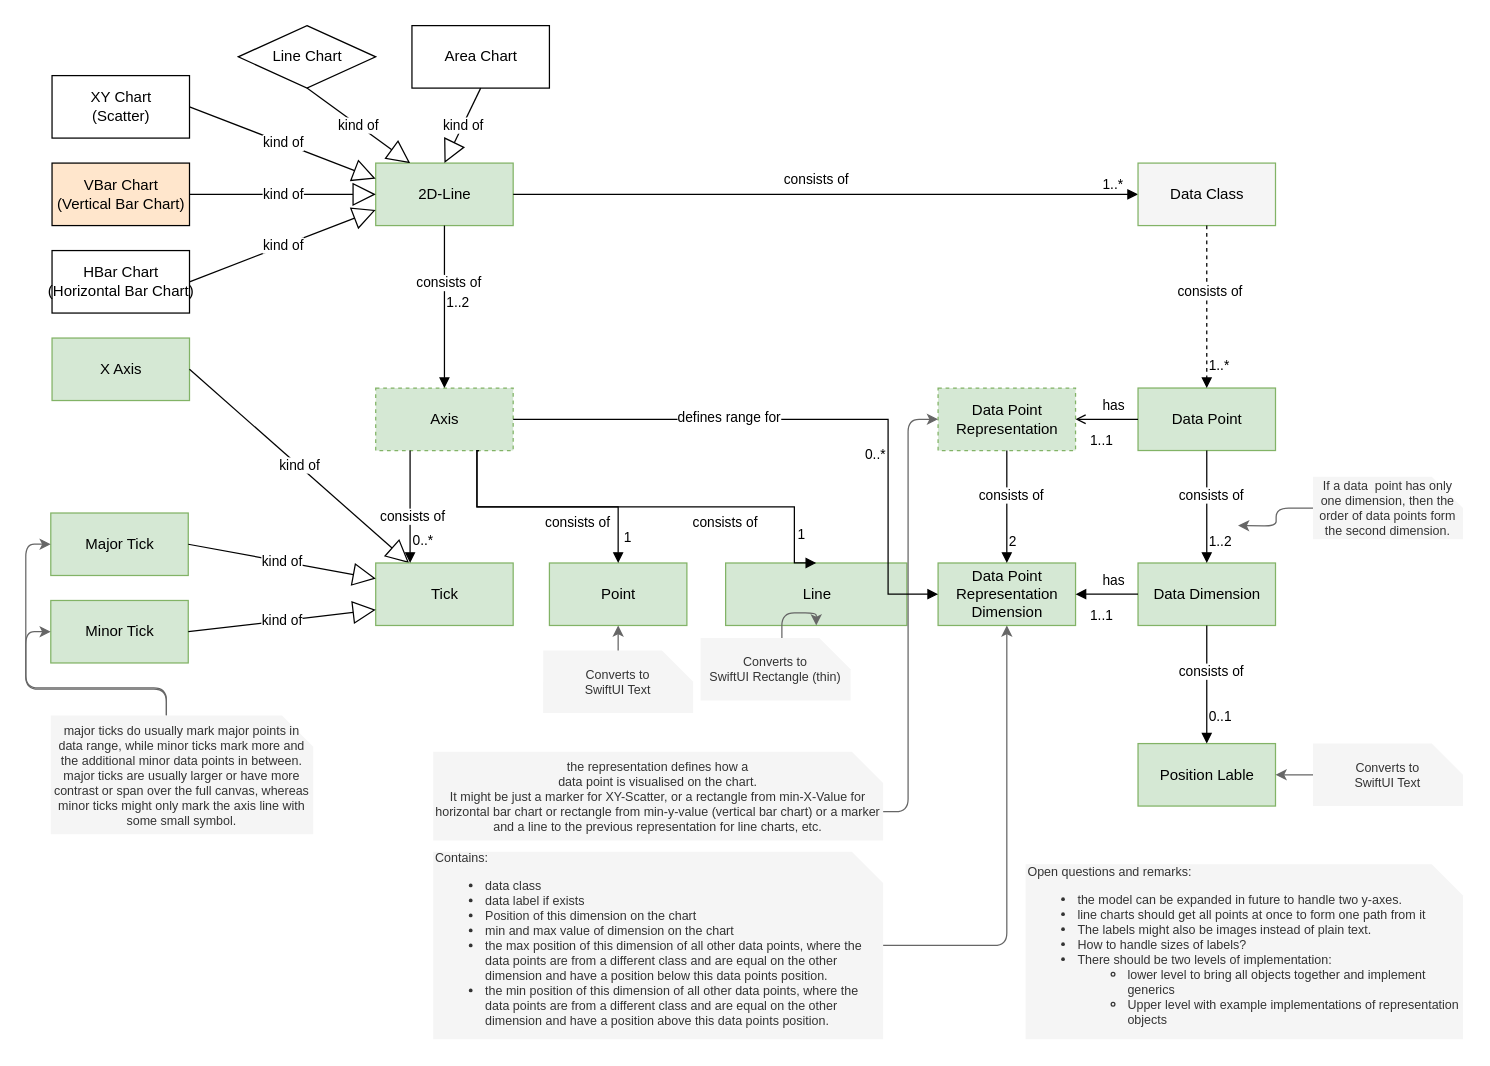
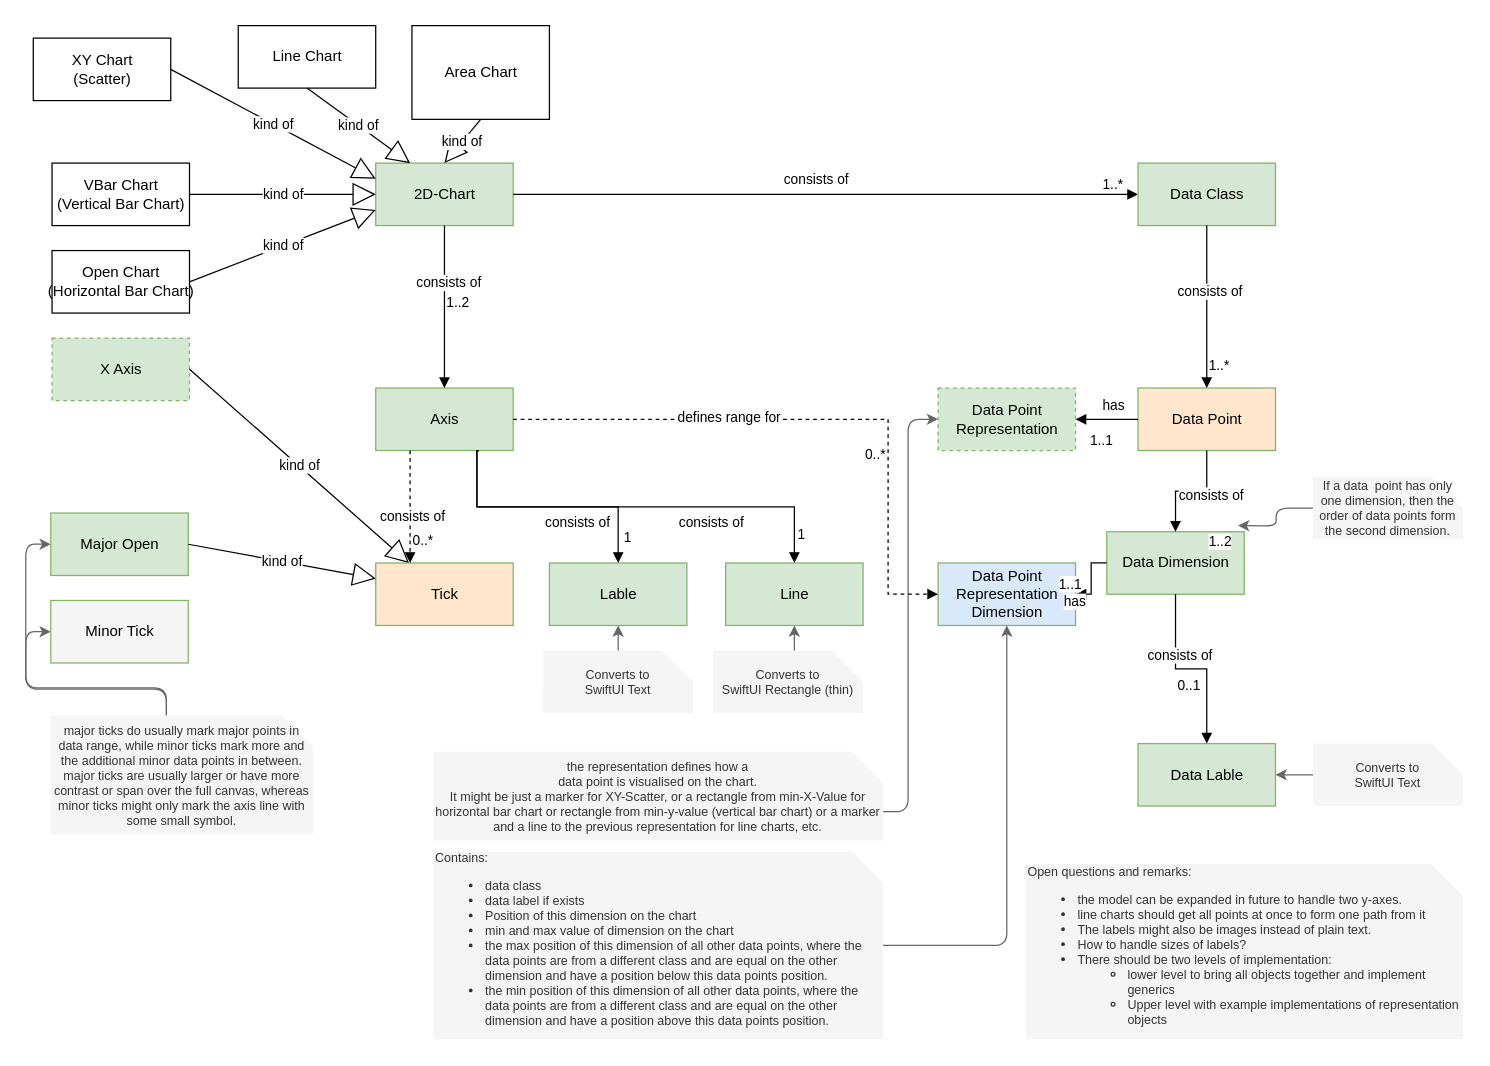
- <mxCell id="34" value="Line Chart" style="rhombus;html=1;" parent="1" vertex="1"><mxGeometry x="190" y="20" width="110" height="50" as="geometry" /></mxCell>
+ <mxCell id="34" value="Line Chart" style="html=1;" parent="1" vertex="1"><mxGeometry x="190" y="20" width="110" height="50" as="geometry" /></mxCell>
- <mxCell id="35" value="Area Chart" style="html=1;" parent="1" vertex="1"><mxGeometry x="329" y="20" width="110" height="50" as="geometry" /></mxCell>
+ <mxCell id="35" value="Area Chart" style="html=1;" parent="1" vertex="1"><mxGeometry x="329" y="20" width="110" height="75" as="geometry" /></mxCell>
- <mxCell id="3" value="XY Chart&lt;br&gt;(Scatter)" style="html=1;" parent="1" vertex="1"><mxGeometry x="41" y="60" width="110" height="50" as="geometry" /></mxCell>
+ <mxCell id="3" value="XY Chart&lt;br&gt;(Scatter)" style="html=1;" parent="1" vertex="1"><mxGeometry x="26" y="30" width="110" height="50" as="geometry" /></mxCell>
- <mxCell id="4" value="VBar Chart&lt;br&gt;(Vertical Bar Chart)" style="html=1;fillColor=#ffe6cc;" parent="1" vertex="1"><mxGeometry x="41" y="130" width="110" height="50" as="geometry" /></mxCell>
+ <mxCell id="4" value="VBar Chart&lt;br&gt;(Vertical Bar Chart)" style="html=1;" parent="1" vertex="1"><mxGeometry x="41" y="130" width="110" height="50" as="geometry" /></mxCell>
- <mxCell id="2" value="2D-Line" style="html=1;fillColor=#d5e8d4;strokeColor=#82b366;" parent="1" vertex="1"><mxGeometry x="300" y="130" width="110" height="50" as="geometry" /></mxCell>
+ <mxCell id="2" value="2D-Chart" style="html=1;fillColor=#d5e8d4;strokeColor=#82b366;" parent="1" vertex="1"><mxGeometry x="300" y="130" width="110" height="50" as="geometry" /></mxCell>
- <mxCell id="57" value="Data Class" style="html=1;fillColor=#f5f5f5;strokeColor=#82b366;" parent="1" vertex="1"><mxGeometry x="910" y="130" width="110" height="50" as="geometry" /></mxCell>
+ <mxCell id="57" value="Data Class" style="html=1;fillColor=#d5e8d4;strokeColor=#82b366;" parent="1" vertex="1"><mxGeometry x="910" y="130" width="110" height="50" as="geometry" /></mxCell>
- <mxCell id="5" value="HBar Chart&lt;br&gt;(Horizontal Bar Chart)" style="html=1;" parent="1" vertex="1"><mxGeometry x="41" y="200" width="110" height="50" as="geometry" /></mxCell>
+ <mxCell id="5" value="Open Chart&lt;br&gt;(Horizontal Bar Chart)" style="html=1;" parent="1" vertex="1"><mxGeometry x="41" y="200" width="110" height="50" as="geometry" /></mxCell>
- <mxCell id="58" value="consists of" style="endArrow=block;endFill=1;html=1;edgeStyle=orthogonalEdgeStyle;align=left;verticalAlign=top;rounded=0;entryX=0.5;entryY=0;entryDx=0;entryDy=0;exitX=0.5;exitY=1;exitDx=0;exitDy=0;dashed=1;" parent="1" source="57" target="38" edge="1"><mxGeometry x="-0.385" y="-25" relative="1" as="geometry"><mxPoint x="569" y="165" as="sourcePoint" /><mxPoint x="920" y="165" as="targetPoint" /><mxPoint as="offset" /></mxGeometry></mxCell>
+ <mxCell id="58" value="consists of" style="endArrow=block;endFill=1;html=1;edgeStyle=orthogonalEdgeStyle;align=left;verticalAlign=top;rounded=0;entryX=0.5;entryY=0;entryDx=0;entryDy=0;exitX=0.5;exitY=1;exitDx=0;exitDy=0;" parent="1" source="57" target="38" edge="1"><mxGeometry x="-0.385" y="-25" relative="1" as="geometry"><mxPoint x="569" y="165" as="sourcePoint" /><mxPoint x="920" y="165" as="targetPoint" /><mxPoint as="offset" /></mxGeometry></mxCell>
- <mxCell id="10" value="X Axis" style="html=1;fillColor=#d5e8d4;strokeColor=#82b366;" parent="1" vertex="1"><mxGeometry x="41" y="270" width="110" height="50" as="geometry" /></mxCell>
+ <mxCell id="10" value="X Axis" style="html=1;fillColor=#d5e8d4;strokeColor=#82b366;dashed=1;" parent="1" vertex="1"><mxGeometry x="41" y="270" width="110" height="50" as="geometry" /></mxCell>
- <mxCell id="9" value="Axis" style="html=1;fillColor=#d5e8d4;strokeColor=#82b366;dashed=1;" parent="1" vertex="1"><mxGeometry x="300" y="310" width="110" height="50" as="geometry" /></mxCell>
+ <mxCell id="9" value="Axis" style="html=1;fillColor=#d5e8d4;strokeColor=#82b366;" parent="1" vertex="1"><mxGeometry x="300" y="310" width="110" height="50" as="geometry" /></mxCell>
- <mxCell id="54" value="has" style="endArrow=open;endFill=1;html=1;edgeStyle=orthogonalEdgeStyle;align=left;verticalAlign=top;rounded=0;entryX=1;entryY=0.5;entryDx=0;entryDy=0;exitX=0;exitY=0.5;exitDx=0;exitDy=0;" parent="1" source="38" target="51" edge="1"><mxGeometry x="0.212" y="-24" relative="1" as="geometry"><mxPoint x="826" y="370" as="sourcePoint" /><mxPoint x="826" y="460" as="targetPoint" /><mxPoint as="offset" /></mxGeometry></mxCell>
+ <mxCell id="54" value="has" style="endArrow=block;endFill=1;html=1;edgeStyle=orthogonalEdgeStyle;align=left;verticalAlign=top;rounded=0;entryX=1;entryY=0.5;entryDx=0;entryDy=0;exitX=0;exitY=0.5;exitDx=0;exitDy=0;" parent="1" source="38" target="51" edge="1"><mxGeometry x="0.212" y="-24" relative="1" as="geometry"><mxPoint x="826" y="370" as="sourcePoint" /><mxPoint x="826" y="460" as="targetPoint" /><mxPoint as="offset" /></mxGeometry></mxCell>
- <mxCell id="38" value="Data Point" style="html=1;fillColor=#d5e8d4;strokeColor=#82b366;" parent="1" vertex="1"><mxGeometry x="910" y="310" width="110" height="50" as="geometry" /></mxCell>
+ <mxCell id="38" value="Data Point" style="html=1;fillColor=#ffe6cc;strokeColor=#82b366;" parent="1" vertex="1"><mxGeometry x="910" y="310" width="110" height="50" as="geometry" /></mxCell>
- <mxCell id="67" value="defines range for" style="endArrow=block;endFill=1;html=1;edgeStyle=orthogonalEdgeStyle;align=left;verticalAlign=top;rounded=0;entryX=0;entryY=0.5;entryDx=0;entryDy=0;exitX=1;exitY=0.5;exitDx=0;exitDy=0;" parent="1" source="9" target="60" edge="1"><mxGeometry x="-0.458" y="14" relative="1" as="geometry"><mxPoint x="920" y="485" as="sourcePoint" /><mxPoint x="870" y="485" as="targetPoint" /><mxPoint as="offset" /><Array as="points"><mxPoint x="710" y="335" /><mxPoint x="710" y="475" /></Array></mxGeometry></mxCell>
+ <mxCell id="67" value="defines range for" style="endArrow=block;endFill=1;html=1;edgeStyle=orthogonalEdgeStyle;align=left;verticalAlign=top;rounded=0;entryX=0;entryY=0.5;entryDx=0;entryDy=0;exitX=1;exitY=0.5;exitDx=0;exitDy=0;dashed=1;" parent="1" source="9" target="60" edge="1"><mxGeometry x="-0.458" y="14" relative="1" as="geometry"><mxPoint x="920" y="485" as="sourcePoint" /><mxPoint x="870" y="485" as="targetPoint" /><mxPoint as="offset" /><Array as="points"><mxPoint x="710" y="335" /><mxPoint x="710" y="475" /></Array></mxGeometry></mxCell>
- <mxCell id="21" value="consists of" style="endArrow=block;endFill=1;html=1;edgeStyle=orthogonalEdgeStyle;align=left;verticalAlign=top;rounded=0;entryX=0.25;entryY=0;entryDx=0;entryDy=0;exitX=0.25;exitY=1;exitDx=0;exitDy=0;" parent="1" source="9" target="14" edge="1"><mxGeometry x="-0.111" y="-26" relative="1" as="geometry"><mxPoint x="365" y="190" as="sourcePoint" /><mxPoint x="365" y="320" as="targetPoint" /><mxPoint as="offset" /></mxGeometry></mxCell>
+ <mxCell id="21" value="consists of" style="endArrow=block;endFill=1;html=1;edgeStyle=orthogonalEdgeStyle;align=left;verticalAlign=top;rounded=0;entryX=0.25;entryY=0;entryDx=0;entryDy=0;exitX=0.25;exitY=1;exitDx=0;exitDy=0;dashed=1;" parent="1" source="9" target="14" edge="1"><mxGeometry x="-0.111" y="-26" relative="1" as="geometry"><mxPoint x="365" y="190" as="sourcePoint" /><mxPoint x="365" y="320" as="targetPoint" /><mxPoint as="offset" /></mxGeometry></mxCell>
- <mxCell id="61" value="consists of" style="endArrow=block;endFill=1;html=1;edgeStyle=orthogonalEdgeStyle;align=left;verticalAlign=top;rounded=0;entryX=0.5;entryY=0;entryDx=0;entryDy=0;exitX=0.5;exitY=1;exitDx=0;exitDy=0;" parent="1" source="51" target="60" edge="1"><mxGeometry x="-0.5" y="-24" relative="1" as="geometry"><mxPoint x="975" y="370" as="sourcePoint" /><mxPoint x="975" y="460" as="targetPoint" /><mxPoint as="offset" /></mxGeometry></mxCell>
- <mxCell id="62" value="2" style="edgeLabel;resizable=0;html=1;align=left;verticalAlign=bottom;" parent="61" connectable="0" vertex="1"><mxGeometry x="-1" relative="1" as="geometry"><mxPoint y="81" as="offset" /></mxGeometry></mxCell>
- <mxCell id="17" value="Major Tick" style="html=1;fillColor=#d5e8d4;strokeColor=#82b366;" parent="1" vertex="1"><mxGeometry x="40" y="410" width="110" height="50" as="geometry" /></mxCell>
+ <mxCell id="17" value="Major Open" style="html=1;fillColor=#d5e8d4;strokeColor=#82b366;" parent="1" vertex="1"><mxGeometry x="40" y="410" width="110" height="50" as="geometry" /></mxCell>
- <mxCell id="14" value="Tick" style="html=1;fillColor=#d5e8d4;strokeColor=#82b366;" parent="1" vertex="1"><mxGeometry x="300" y="450" width="110" height="50" as="geometry" /></mxCell>
+ <mxCell id="14" value="Tick" style="html=1;fillColor=#ffe6cc;strokeColor=#82b366;" parent="1" vertex="1"><mxGeometry x="300" y="450" width="110" height="50" as="geometry" /></mxCell>
- <mxCell id="15" value="Point" style="html=1;fillColor=#d5e8d4;strokeColor=#82b366;" parent="1" vertex="1"><mxGeometry x="439" y="450" width="110" height="50" as="geometry" /></mxCell>
+ <mxCell id="15" value="Lable" style="html=1;fillColor=#d5e8d4;strokeColor=#82b366;" parent="1" vertex="1"><mxGeometry x="439" y="450" width="110" height="50" as="geometry" /></mxCell>
- <mxCell id="16" value="Line" style="html=1;fillColor=#d5e8d4;strokeColor=#82b366;" parent="1" vertex="1"><mxGeometry x="580" y="450" width="145" height="50" as="geometry" /></mxCell>
+ <mxCell id="16" value="Line" style="html=1;fillColor=#d5e8d4;strokeColor=#82b366;" parent="1" vertex="1"><mxGeometry x="580" y="450" width="110" height="50" as="geometry" /></mxCell>
- <mxCell id="60" value="Data Point&lt;br&gt;Representation&lt;br&gt;Dimension" style="html=1;fillColor=#d5e8d4;strokeColor=#82b366;" parent="1" vertex="1"><mxGeometry x="750" y="450" width="110" height="50" as="geometry" /></mxCell>
+ <mxCell id="60" value="Data Point&lt;br&gt;Representation&lt;br&gt;Dimension" style="html=1;fillColor=#dae8fc;strokeColor=#82b366;" parent="1" vertex="1"><mxGeometry x="750" y="450" width="110" height="50" as="geometry" /></mxCell>
- <mxCell id="41" value="Data Dimension" style="html=1;fillColor=#d5e8d4;strokeColor=#82b366;" parent="1" vertex="1"><mxGeometry x="910" y="450" width="110" height="50" as="geometry" /></mxCell>
+ <mxCell id="41" value="Data Dimension" style="html=1;fillColor=#d5e8d4;strokeColor=#82b366;" parent="1" vertex="1"><mxGeometry x="885" y="425" width="110" height="50" as="geometry" /></mxCell>
- <mxCell id="20" value="kind of" style="endArrow=block;endSize=16;endFill=0;html=1;rounded=0;exitX=1;exitY=0.5;exitDx=0;exitDy=0;entryX=0;entryY=0.75;entryDx=0;entryDy=0;" parent="1" source="18" target="14" edge="1"><mxGeometry width="160" relative="1" as="geometry"><mxPoint x="294" y="510" as="sourcePoint" /><mxPoint x="299" y="483.088" as="targetPoint" /></mxGeometry></mxCell>
- <mxCell id="18" value="Minor Tick" style="html=1;fillColor=#d5e8d4;strokeColor=#82b366;" parent="1" vertex="1"><mxGeometry x="40" y="480" width="110" height="50" as="geometry" /></mxCell>
+ <mxCell id="18" value="Minor Tick" style="html=1;fillColor=#f5f5f5;strokeColor=#82b366;" parent="1" vertex="1"><mxGeometry x="40" y="480" width="110" height="50" as="geometry" /></mxCell>
- <mxCell id="30" value="Converts to&lt;br style=&quot;font-size: 10px;&quot;&gt;SwiftUI Rectangle (thin)" style="shape=note2;boundedLbl=1;whiteSpace=wrap;html=1;size=25;verticalAlign=middle;align=center;fontColor=#333333;fontSize=10;fillColor=#f5f5f5;strokeColor=none;" parent="1" vertex="1"><mxGeometry x="560" y="510" width="120" height="50" as="geometry" /></mxCell>
+ <mxCell id="30" value="Converts to&lt;br style=&quot;font-size: 10px;&quot;&gt;SwiftUI Rectangle (thin)" style="shape=note2;boundedLbl=1;whiteSpace=wrap;html=1;size=25;verticalAlign=middle;align=center;fontColor=#333333;fontSize=10;fillColor=#f5f5f5;strokeColor=none;" parent="1" vertex="1"><mxGeometry x="570" y="520" width="120" height="50" as="geometry" /></mxCell>
- <mxCell id="46" value="Position Lable" style="html=1;fillColor=#d5e8d4;strokeColor=#82b366;" parent="1" vertex="1"><mxGeometry x="910" y="594.5" width="110" height="50" as="geometry" /></mxCell>
+ <mxCell id="46" value="Data Lable" style="html=1;fillColor=#d5e8d4;strokeColor=#82b366;" parent="1" vertex="1"><mxGeometry x="910" y="594.5" width="110" height="50" as="geometry" /></mxCell>
